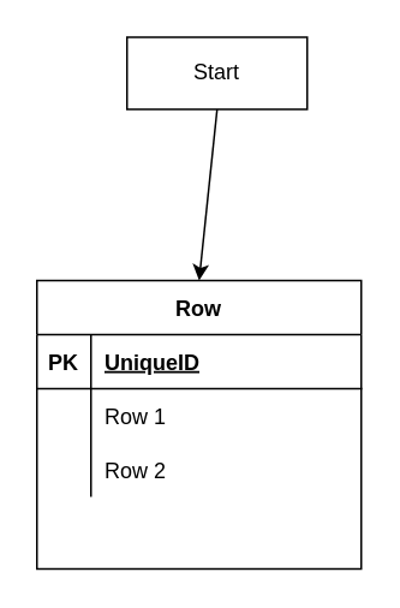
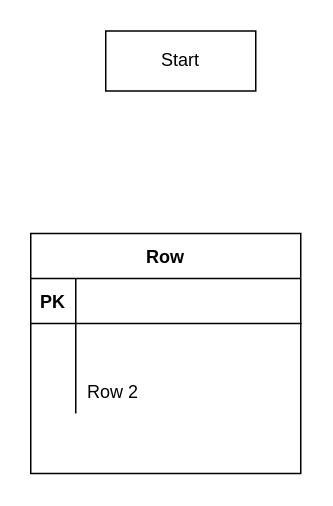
- <mxCell id="3" value="" style="endArrow=classic;html=1;entryX=0.5;entryY=0;entryDx=0;entryDy=0;exitX=0.5;exitY=1;exitDx=0;exitDy=0;" edge="1" parent="1" source="2" target="4"><mxGeometry width="50" height="50" relative="1" as="geometry"><mxPoint x="80" y="145" as="sourcePoint" /><mxPoint x="130" y="95" as="targetPoint" /></mxGeometry></mxCell>
- <mxCell id="7" value="UniqueID" style="shape=partialRectangle;connectable=0;fillColor=none;top=0;left=0;bottom=0;right=0;align=left;spacingLeft=6;fontStyle=5;overflow=hidden;" vertex="1" parent="5"><mxGeometry x="30" width="150" height="30" as="geometry" /></mxCell>
- <mxCell id="10" value="Row 1" style="shape=partialRectangle;connectable=0;fillColor=none;top=0;left=0;bottom=0;right=0;align=left;spacingLeft=6;overflow=hidden;" vertex="1" parent="8"><mxGeometry x="30" width="150" height="30" as="geometry" /></mxCell>
